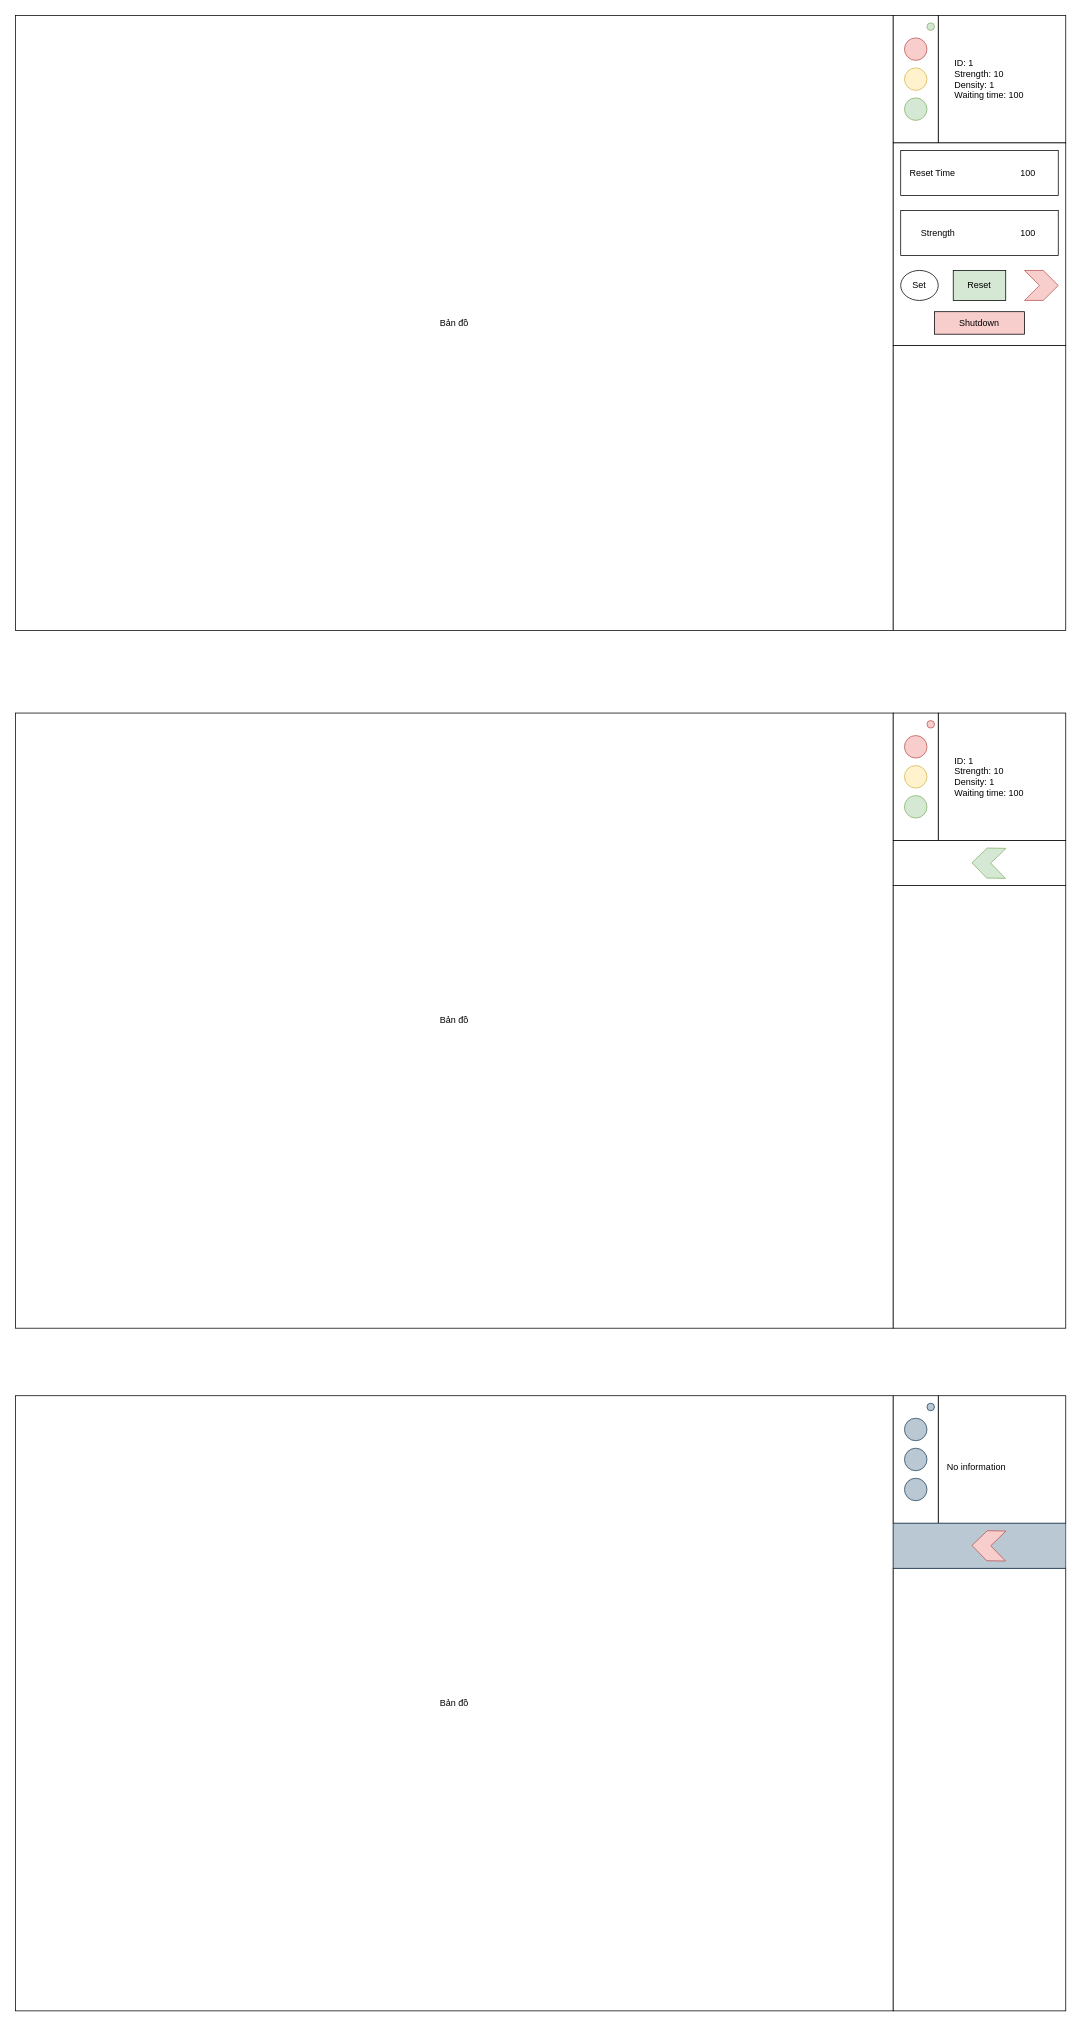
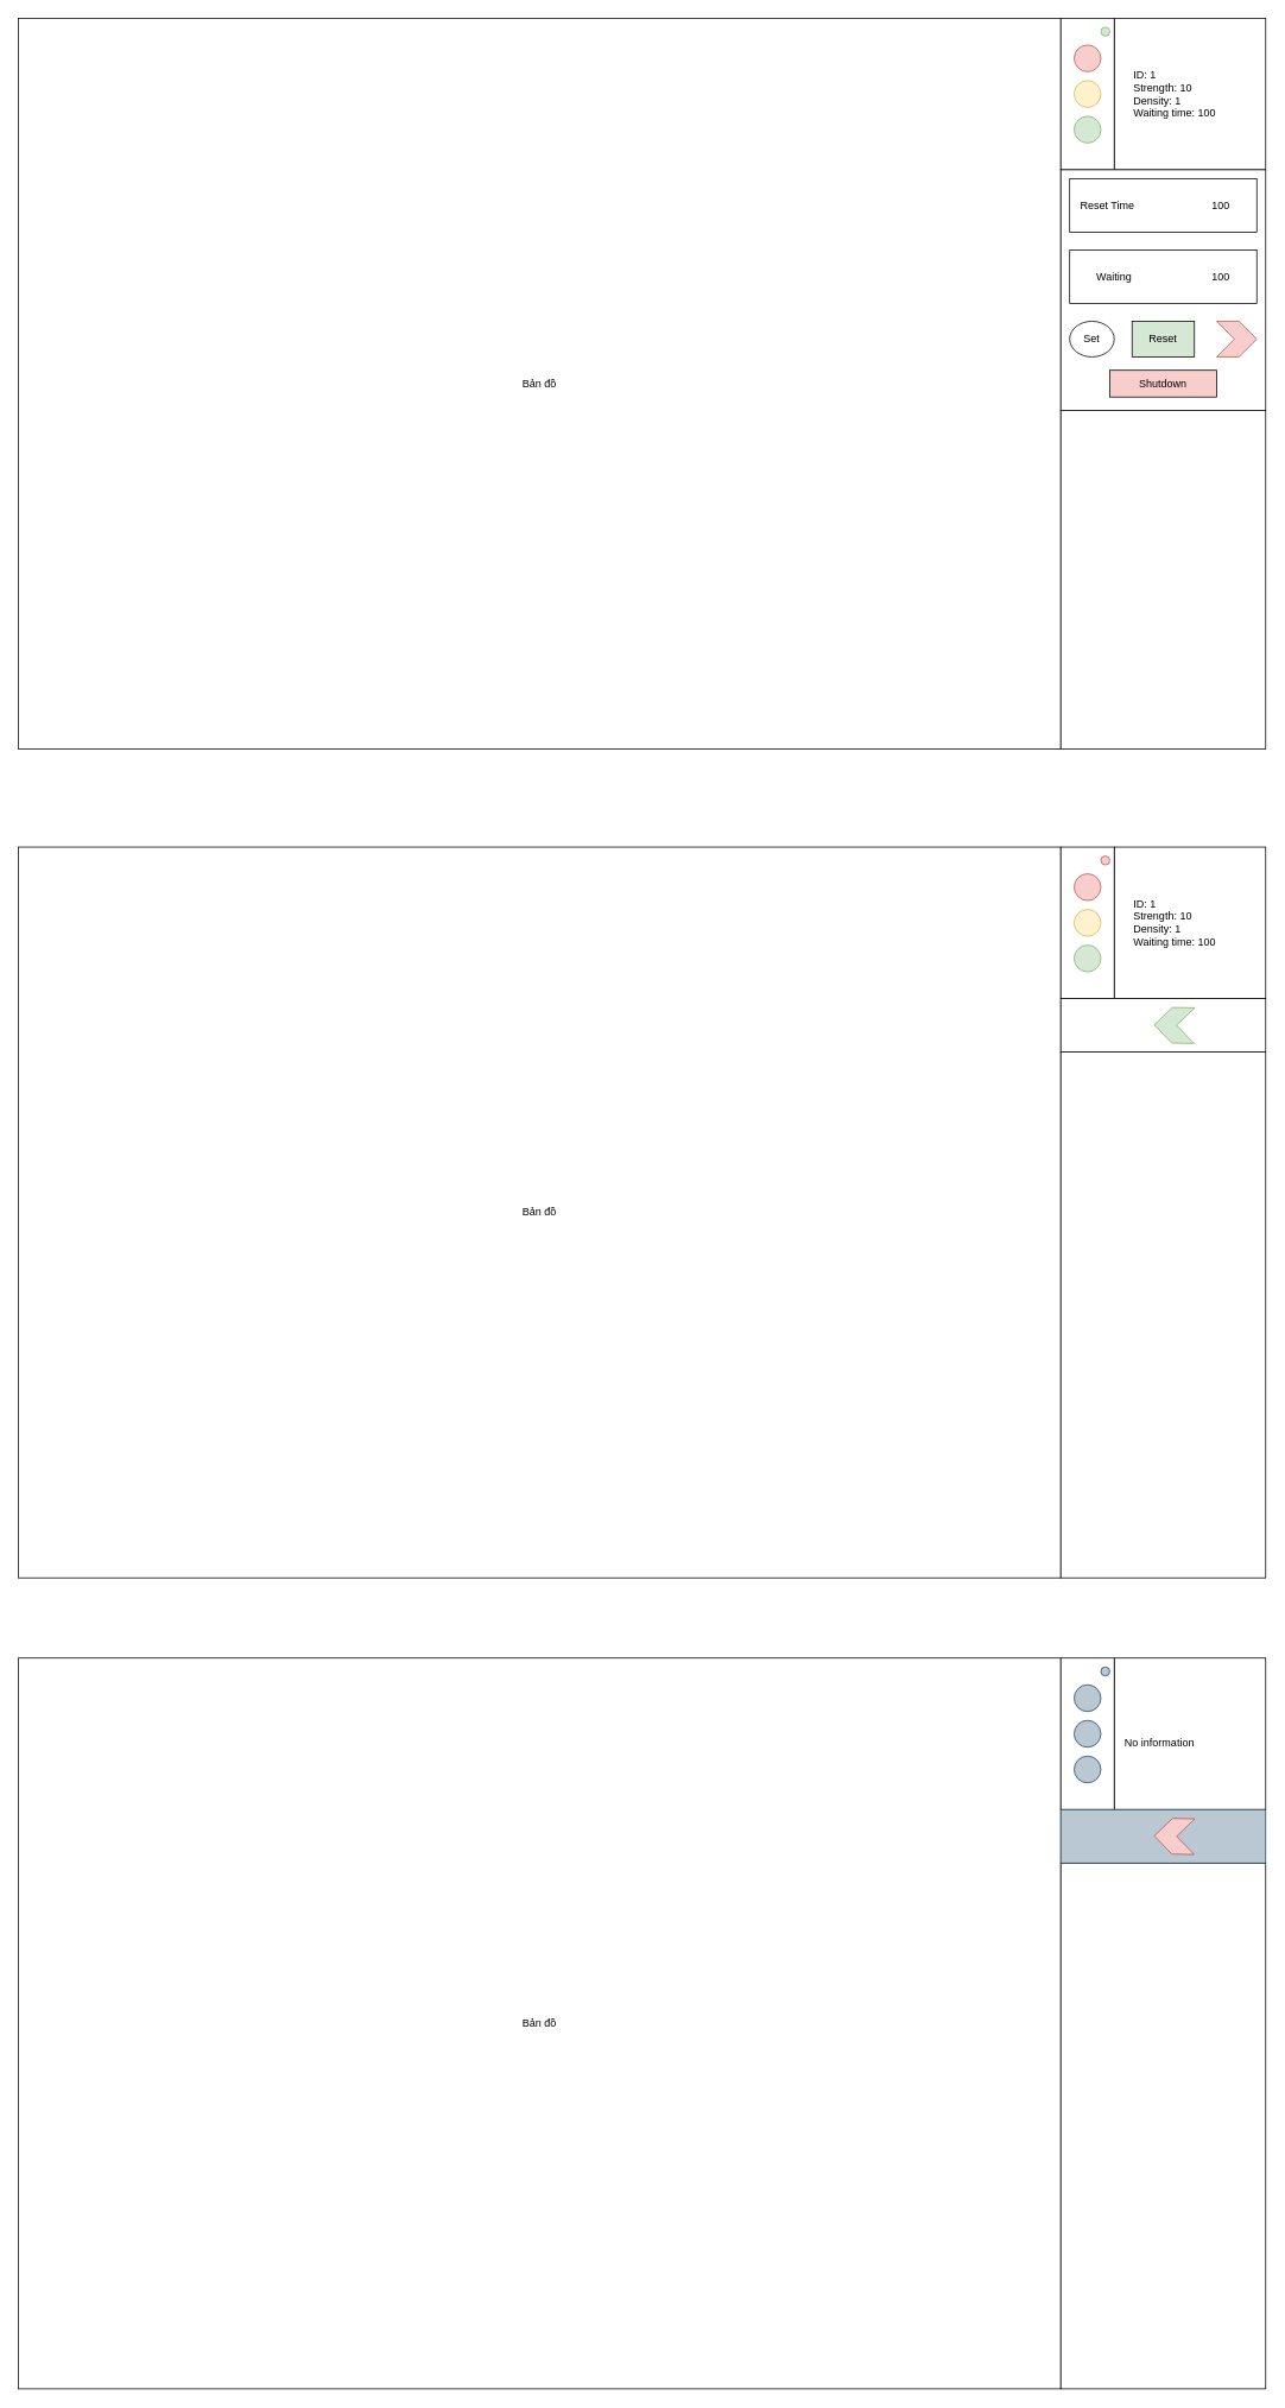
- <mxCell id="16" value="Strength" style="text;html=1;strokeColor=none;fillColor=none;align=center;verticalAlign=middle;whiteSpace=wrap;rounded=0;" vertex="1" parent="1"><mxGeometry x="1210" y="300" width="80" height="20" as="geometry" /></mxCell>
+ <mxCell id="16" value="Waiting" style="text;html=1;strokeColor=none;fillColor=none;align=center;verticalAlign=middle;whiteSpace=wrap;rounded=0;" vertex="1" parent="1"><mxGeometry x="1210" y="300" width="80" height="20" as="geometry" /></mxCell>
